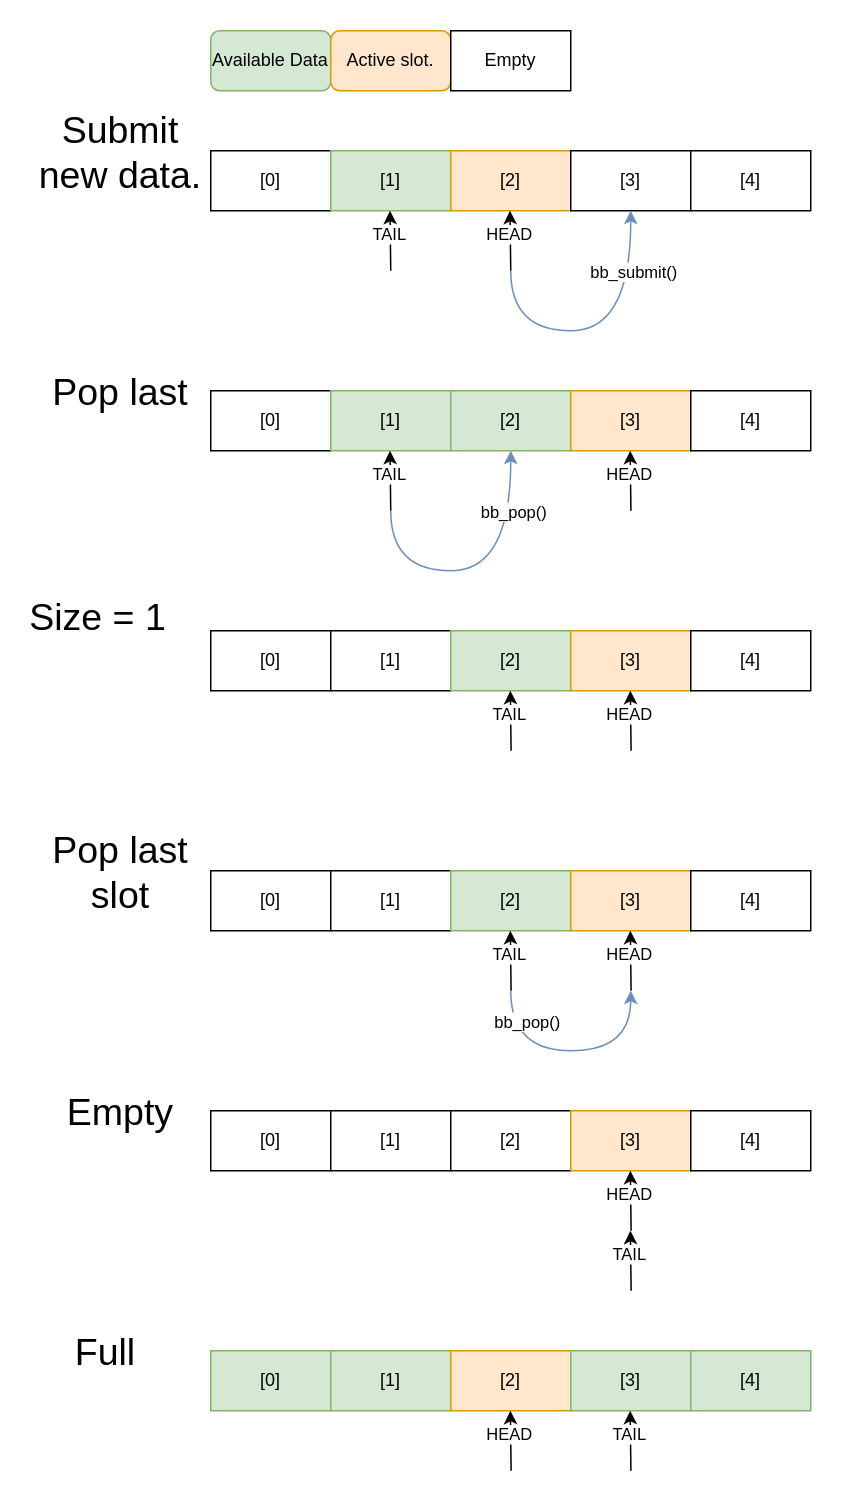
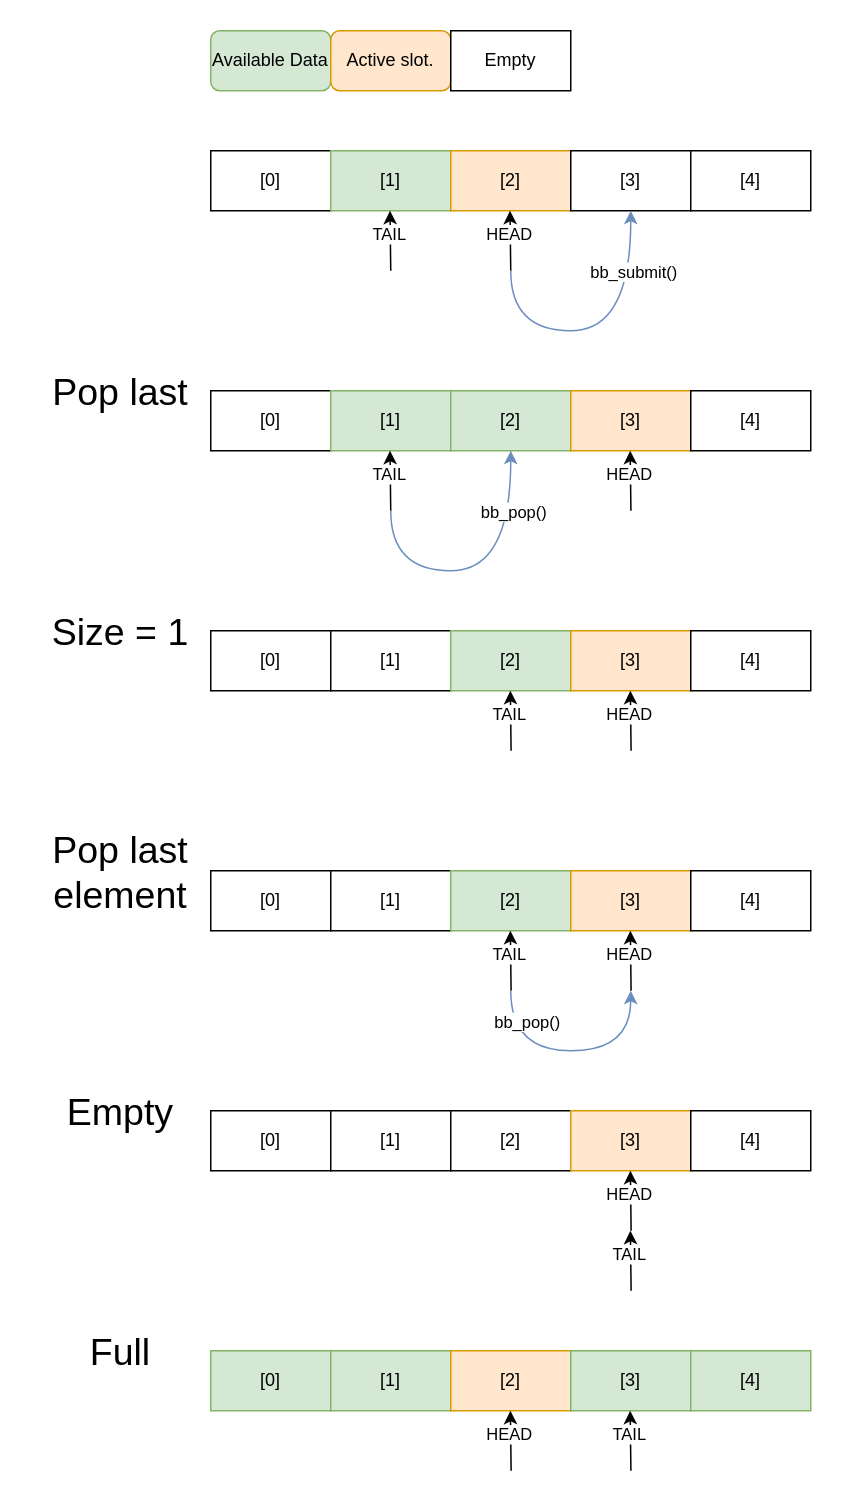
- <mxCell id="70" value="Submit new data." style="text;html=1;align=center;verticalAlign=middle;whiteSpace=wrap;rounded=0;fontSize=25;" vertex="1" parent="1"><mxGeometry x="20" y="60" width="120" height="80" as="geometry" /></mxCell>
- <mxCell id="68" value="Size = 1" style="text;html=1;align=center;verticalAlign=middle;whiteSpace=wrap;rounded=0;fontSize=25;" vertex="1" parent="1"><mxGeometry x="5" y="370" width="120" height="80" as="geometry" /></mxCell>
+ <mxCell id="68" value="Size = 1" style="text;html=1;align=center;verticalAlign=middle;whiteSpace=wrap;rounded=0;fontSize=25;" vertex="1" parent="1"><mxGeometry x="20" y="380" width="120" height="80" as="geometry" /></mxCell>
- <mxCell id="67" value="Pop last slot" style="text;html=1;align=center;verticalAlign=middle;whiteSpace=wrap;rounded=0;fontSize=25;" vertex="1" parent="1"><mxGeometry x="20" y="540" width="120" height="80" as="geometry" /></mxCell>
+ <mxCell id="67" value="Pop last element" style="text;html=1;align=center;verticalAlign=middle;whiteSpace=wrap;rounded=0;fontSize=25;" vertex="1" parent="1"><mxGeometry x="20" y="540" width="120" height="80" as="geometry" /></mxCell>
- <mxCell id="65" value="Full" style="text;html=1;align=center;verticalAlign=middle;whiteSpace=wrap;rounded=0;fontSize=25;" vertex="1" parent="1"><mxGeometry x="10" y="860" width="120" height="80" as="geometry" /></mxCell>
+ <mxCell id="65" value="Full" style="text;html=1;align=center;verticalAlign=middle;whiteSpace=wrap;rounded=0;fontSize=25;" vertex="1" parent="1"><mxGeometry x="20" y="860" width="120" height="80" as="geometry" /></mxCell>
